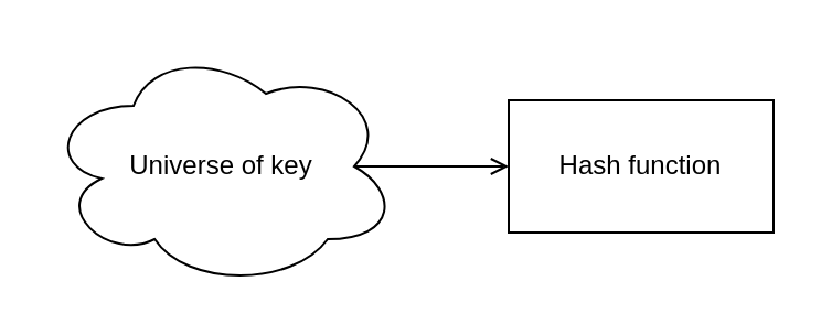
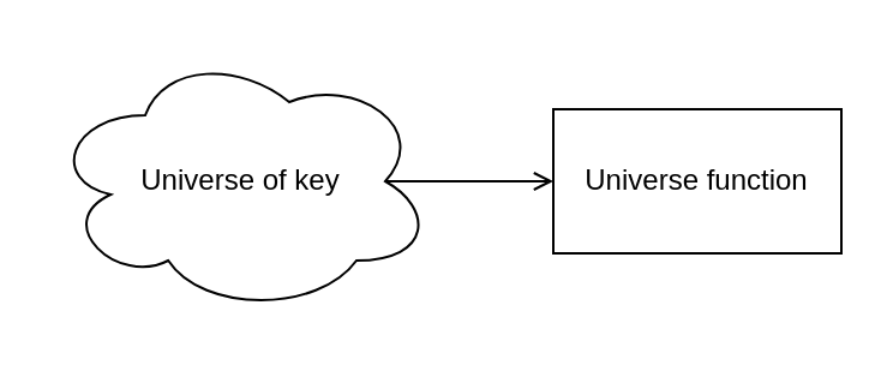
- <mxCell id="4" value="Hash function" style="rounded=0;whiteSpace=wrap;html=1;" vertex="1" parent="1"><mxGeometry x="230" y="45" width="120" height="60" as="geometry" /></mxCell>
+ <mxCell id="4" value="Universe function" style="rounded=0;whiteSpace=wrap;html=1;" vertex="1" parent="1"><mxGeometry x="230" y="45" width="120" height="60" as="geometry" /></mxCell>
